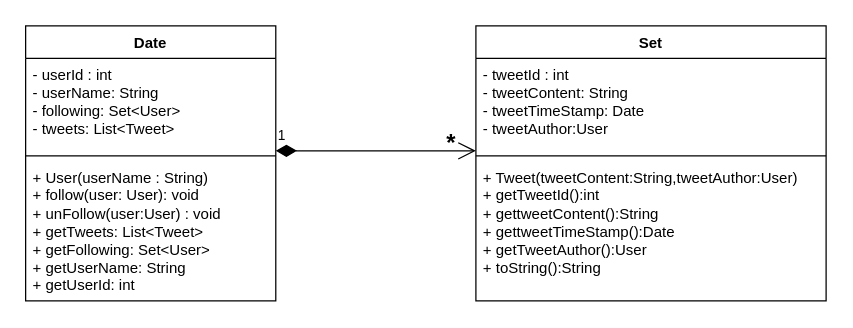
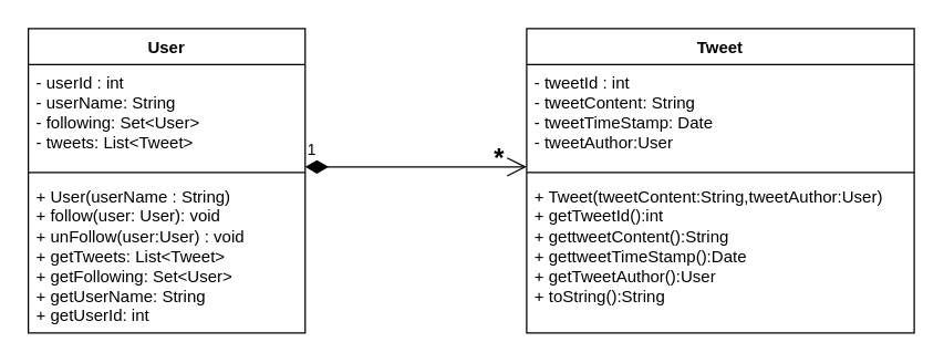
- <mxCell id="2" value="Date" style="swimlane;fontStyle=1;align=center;verticalAlign=top;childLayout=stackLayout;horizontal=1;startSize=26;horizontalStack=0;resizeParent=1;resizeParentMax=0;resizeLast=0;collapsible=1;marginBottom=0;whiteSpace=wrap;html=1;" vertex="1" parent="1"><mxGeometry x="20" y="20" width="200" height="220" as="geometry" /></mxCell>
+ <mxCell id="2" value="User" style="swimlane;fontStyle=1;align=center;verticalAlign=top;childLayout=stackLayout;horizontal=1;startSize=26;horizontalStack=0;resizeParent=1;resizeParentMax=0;resizeLast=0;collapsible=1;marginBottom=0;whiteSpace=wrap;html=1;" vertex="1" parent="1"><mxGeometry x="20" y="20" width="200" height="220" as="geometry" /></mxCell>
- <mxCell id="6" value="Set" style="swimlane;fontStyle=1;align=center;verticalAlign=top;childLayout=stackLayout;horizontal=1;startSize=26;horizontalStack=0;resizeParent=1;resizeParentMax=0;resizeLast=0;collapsible=1;marginBottom=0;whiteSpace=wrap;html=1;" vertex="1" parent="1"><mxGeometry x="380" y="20" width="280" height="220" as="geometry" /></mxCell>
+ <mxCell id="6" value="Tweet" style="swimlane;fontStyle=1;align=center;verticalAlign=top;childLayout=stackLayout;horizontal=1;startSize=26;horizontalStack=0;resizeParent=1;resizeParentMax=0;resizeLast=0;collapsible=1;marginBottom=0;whiteSpace=wrap;html=1;" vertex="1" parent="1"><mxGeometry x="380" y="20" width="280" height="220" as="geometry" /></mxCell>
